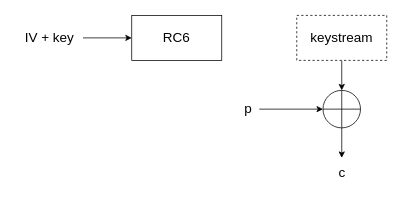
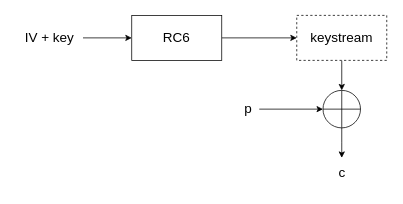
+ <mxCell id="4" style="edgeStyle=orthogonalEdgeStyle;rounded=0;orthogonalLoop=1;jettySize=auto;html=1;exitX=1;exitY=0.5;exitDx=0;exitDy=0;fontSize=18;" edge="1" parent="1" source="5" target="7"><mxGeometry relative="1" as="geometry"><mxPoint x="355" y="50" as="targetPoint" /></mxGeometry></mxCell>
